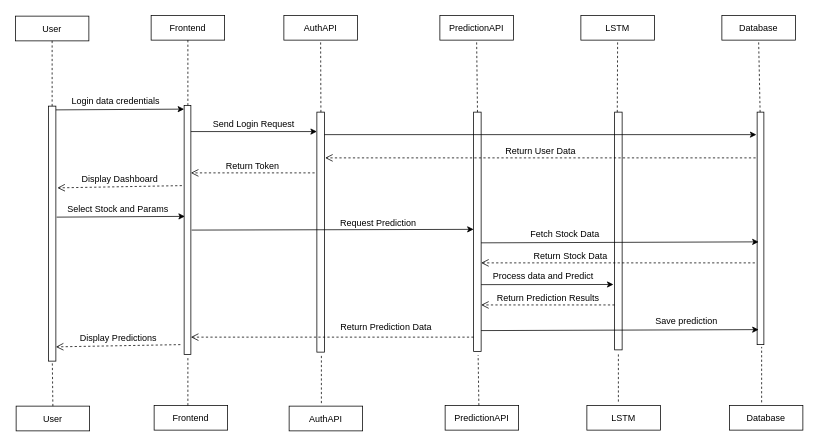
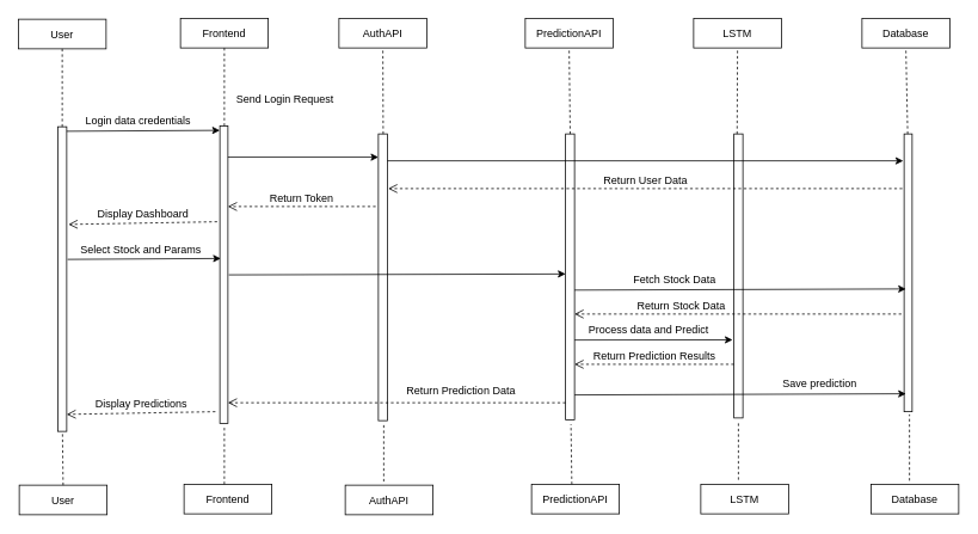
- <mxCell id="48" value="Send Login Request" style="text;html=1;align=center;verticalAlign=middle;whiteSpace=wrap;rounded=0;" parent="1" vertex="1"><mxGeometry x="267" y="150" width="142" height="30" as="geometry" /></mxCell>
+ <mxCell id="48" value="Send Login Request" style="text;html=1;align=center;verticalAlign=middle;whiteSpace=wrap;rounded=0;" parent="1" vertex="1"><mxGeometry x="247" y="95" width="142" height="30" as="geometry" /></mxCell>
- <mxCell id="50" value="Request Prediction" style="text;html=1;align=center;verticalAlign=middle;whiteSpace=wrap;rounded=0;" parent="1" vertex="1"><mxGeometry x="433" y="282" width="142" height="30" as="geometry" /></mxCell>
